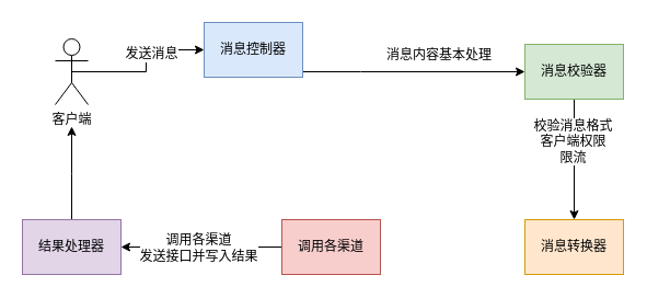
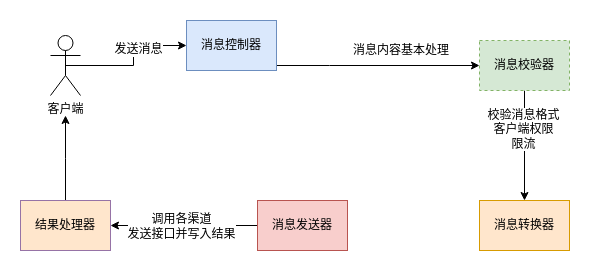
- <mxCell id="9" value="消息校验器" style="rounded=0;whiteSpace=wrap;html=1;fillColor=#d5e8d4;strokeColor=#82b366;" parent="1" vertex="1"><mxGeometry x="479" y="40" width="90" height="50" as="geometry" /></mxCell>
+ <mxCell id="9" value="消息校验器" style="rounded=0;whiteSpace=wrap;html=1;fillColor=#d5e8d4;strokeColor=#82b366;dashed=1;" parent="1" vertex="1"><mxGeometry x="479" y="40" width="90" height="50" as="geometry" /></mxCell>
- <mxCell id="15" value="结果处理器" style="rounded=0;whiteSpace=wrap;html=1;fillColor=#e1d5e7;strokeColor=#9673a6;" parent="1" vertex="1"><mxGeometry x="20" y="200" width="90" height="50" as="geometry" /></mxCell>
+ <mxCell id="15" value="结果处理器" style="rounded=0;whiteSpace=wrap;html=1;fillColor=#ffe6cc;strokeColor=#9673a6;" parent="1" vertex="1"><mxGeometry x="20" y="200" width="90" height="50" as="geometry" /></mxCell>
- <mxCell id="13" value="调用各渠道" style="rounded=0;whiteSpace=wrap;html=1;fillColor=#f8cecc;strokeColor=#b85450;" parent="1" vertex="1"><mxGeometry x="257" y="200" width="90" height="50" as="geometry" /></mxCell>
+ <mxCell id="13" value="消息发送器" style="rounded=0;whiteSpace=wrap;html=1;fillColor=#f8cecc;strokeColor=#b85450;" parent="1" vertex="1"><mxGeometry x="257" y="200" width="90" height="50" as="geometry" /></mxCell>
